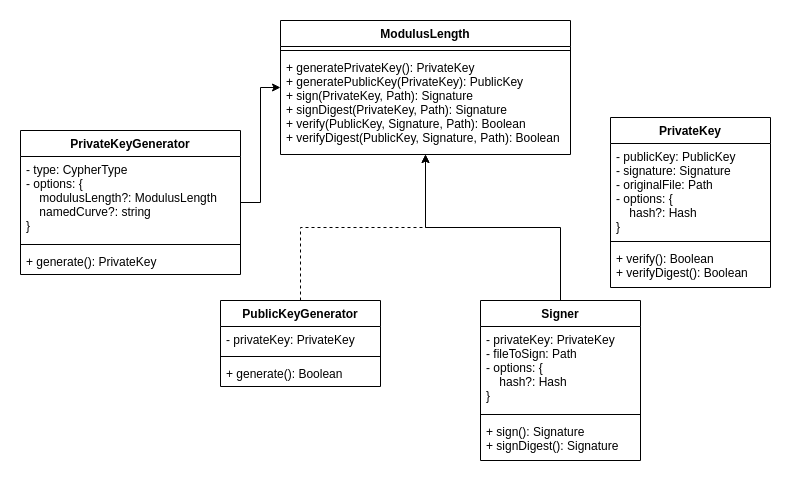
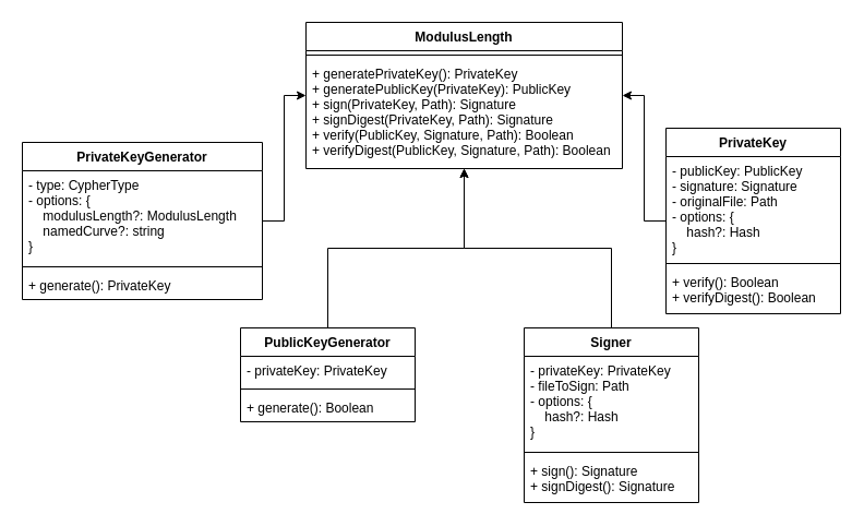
+ <mxCell id="16" style="edgeStyle=orthogonalEdgeStyle;rounded=0;orthogonalLoop=1;jettySize=auto;html=1;" parent="1" source="17" target="12" edge="1"><mxGeometry relative="1" as="geometry" /></mxCell>
- <mxCell id="7" style="edgeStyle=orthogonalEdgeStyle;rounded=0;orthogonalLoop=1;jettySize=auto;html=1;dashed=1;" parent="1" source="8" target="12" edge="1"><mxGeometry relative="1" as="geometry" /></mxCell>
+ <mxCell id="7" style="edgeStyle=orthogonalEdgeStyle;rounded=0;orthogonalLoop=1;jettySize=auto;html=1;" parent="1" source="8" target="12" edge="1"><mxGeometry relative="1" as="geometry" /></mxCell>
